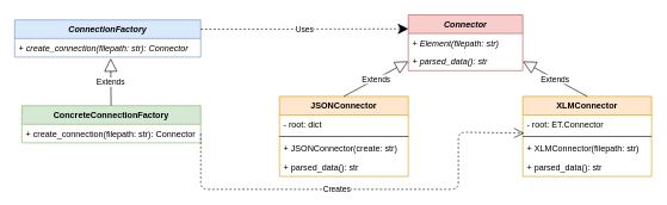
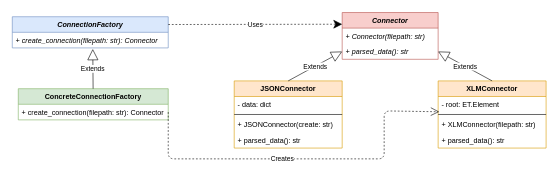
- <mxCell id="3" value="+ Element(filepath: str)" style="text;strokeColor=none;fillColor=none;align=left;verticalAlign=top;spacingLeft=4;spacingRight=4;overflow=hidden;rotatable=0;points=[[0,0.5],[1,0.5]];portConstraint=eastwest;fontStyle=2" parent="2" vertex="1"><mxGeometry y="26" width="160" height="26" as="geometry" /></mxCell>
+ <mxCell id="3" value="+ Connector(filepath: str)" style="text;strokeColor=none;fillColor=none;align=left;verticalAlign=top;spacingLeft=4;spacingRight=4;overflow=hidden;rotatable=0;points=[[0,0.5],[1,0.5]];portConstraint=eastwest;fontStyle=2" parent="2" vertex="1"><mxGeometry y="26" width="160" height="26" as="geometry" /></mxCell>
- <mxCell id="6" value="- root: dict" style="text;strokeColor=none;fillColor=none;align=left;verticalAlign=top;spacingLeft=4;spacingRight=4;overflow=hidden;rotatable=0;points=[[0,0.5],[1,0.5]];portConstraint=eastwest;" parent="5" vertex="1"><mxGeometry y="26" width="180" height="26" as="geometry" /></mxCell>
+ <mxCell id="6" value="- data: dict" style="text;strokeColor=none;fillColor=none;align=left;verticalAlign=top;spacingLeft=4;spacingRight=4;overflow=hidden;rotatable=0;points=[[0,0.5],[1,0.5]];portConstraint=eastwest;" parent="5" vertex="1"><mxGeometry y="26" width="180" height="26" as="geometry" /></mxCell>
- <mxCell id="11" value="- root: ET.Connector" style="text;strokeColor=none;fillColor=none;align=left;verticalAlign=top;spacingLeft=4;spacingRight=4;overflow=hidden;rotatable=0;points=[[0,0.5],[1,0.5]];portConstraint=eastwest;" parent="10" vertex="1"><mxGeometry y="26" width="180" height="26" as="geometry" /></mxCell>
+ <mxCell id="11" value="- root: ET.Element" style="text;strokeColor=none;fillColor=none;align=left;verticalAlign=top;spacingLeft=4;spacingRight=4;overflow=hidden;rotatable=0;points=[[0,0.5],[1,0.5]];portConstraint=eastwest;" parent="10" vertex="1"><mxGeometry y="26" width="180" height="26" as="geometry" /></mxCell>
